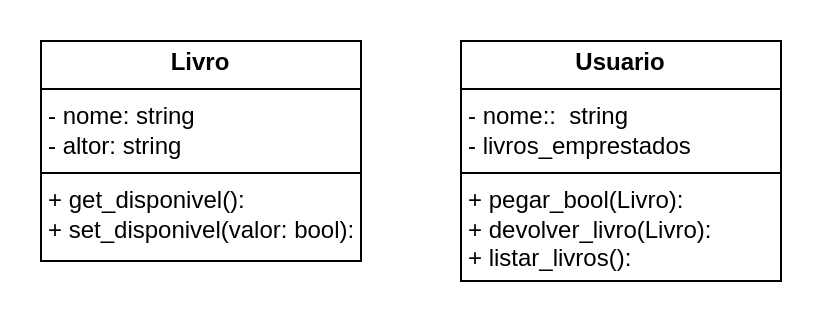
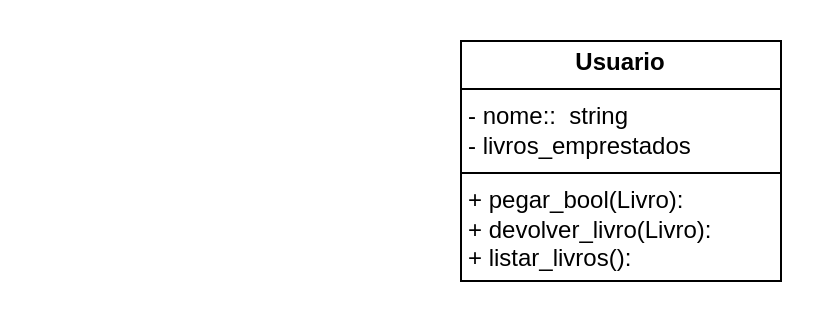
- <mxCell id="2" value="&lt;p style=&quot;margin:0px;margin-top:4px;text-align:center;&quot;&gt;&lt;b&gt;Livro&lt;/b&gt;&lt;/p&gt;&lt;hr size=&quot;1&quot; style=&quot;border-style:solid;&quot;&gt;&lt;p style=&quot;margin:0px;margin-left:4px;&quot;&gt;- nome: string&lt;/p&gt;&lt;p style=&quot;margin:0px;margin-left:4px;&quot;&gt;- altor: string&lt;/p&gt;&lt;hr size=&quot;1&quot; style=&quot;border-style:solid;&quot;&gt;&lt;p style=&quot;margin:0px;margin-left:4px;&quot;&gt;+ get_disponivel():&amp;nbsp;&lt;/p&gt;&lt;p style=&quot;margin:0px;margin-left:4px;&quot;&gt;+ set_disponivel(valor: bool):&lt;/p&gt;" style="verticalAlign=top;align=left;overflow=fill;html=1;whiteSpace=wrap;" vertex="1" parent="1"><mxGeometry x="20" y="20" width="160" height="110" as="geometry" /></mxCell>
